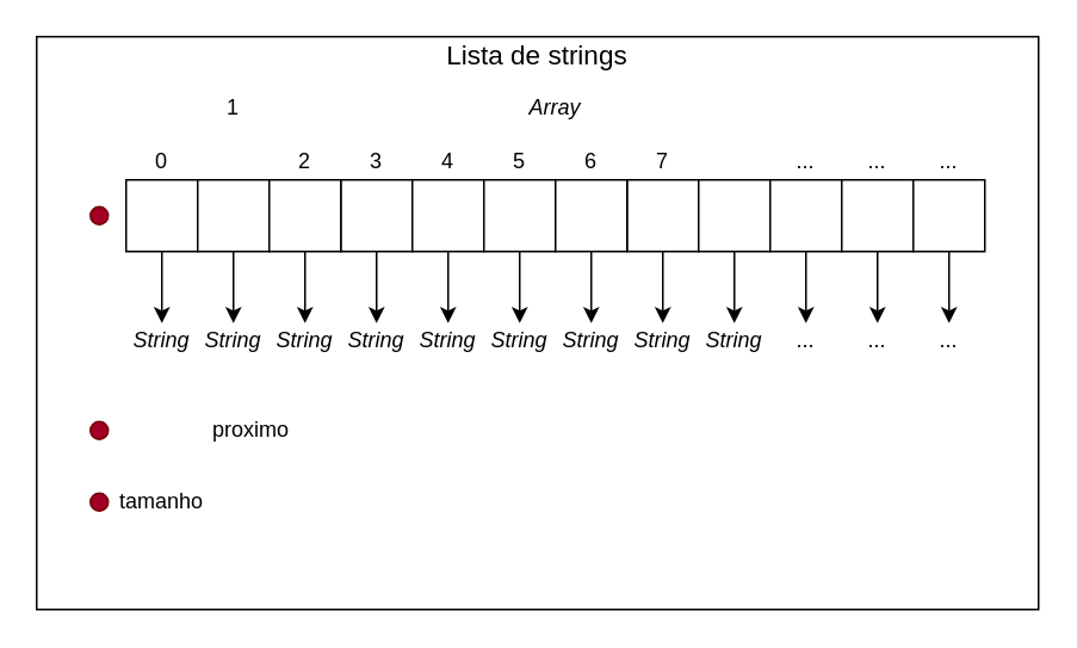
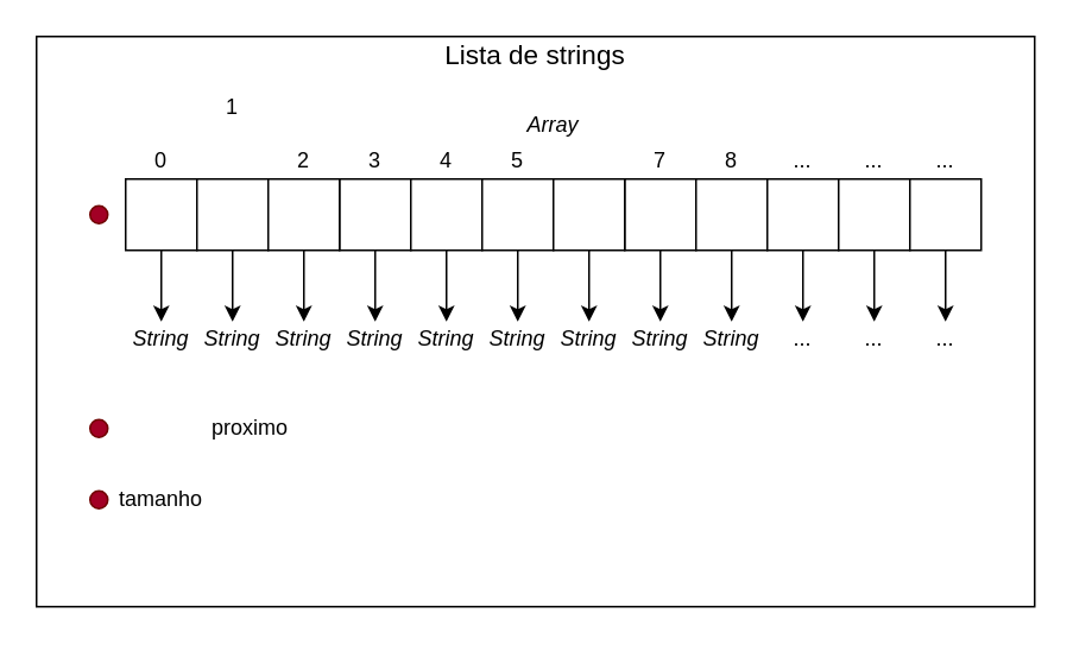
- <mxCell id="13" value="&lt;i&gt;Array&lt;/i&gt;" style="text;html=1;strokeColor=none;fillColor=none;align=center;verticalAlign=middle;whiteSpace=wrap;rounded=0;" parent="1" vertex="1"><mxGeometry x="290" y="50" width="40" height="20" as="geometry" /></mxCell>
+ <mxCell id="13" value="&lt;i&gt;Array&lt;/i&gt;" style="text;html=1;strokeColor=none;fillColor=none;align=center;verticalAlign=middle;whiteSpace=wrap;rounded=0;" parent="1" vertex="1"><mxGeometry x="290" y="60" width="40" height="20" as="geometry" /></mxCell>
- <mxCell id="23" value="6&lt;br&gt;" style="text;html=1;strokeColor=none;fillColor=none;align=center;verticalAlign=middle;whiteSpace=wrap;rounded=0;" parent="1" vertex="1"><mxGeometry x="310" y="80" width="40" height="20" as="geometry" /></mxCell>
+ <mxCell id="25" value="8" style="text;html=1;strokeColor=none;fillColor=none;align=center;verticalAlign=middle;whiteSpace=wrap;rounded=0;" parent="1" vertex="1"><mxGeometry x="390" y="80" width="40" height="20" as="geometry" /></mxCell>
